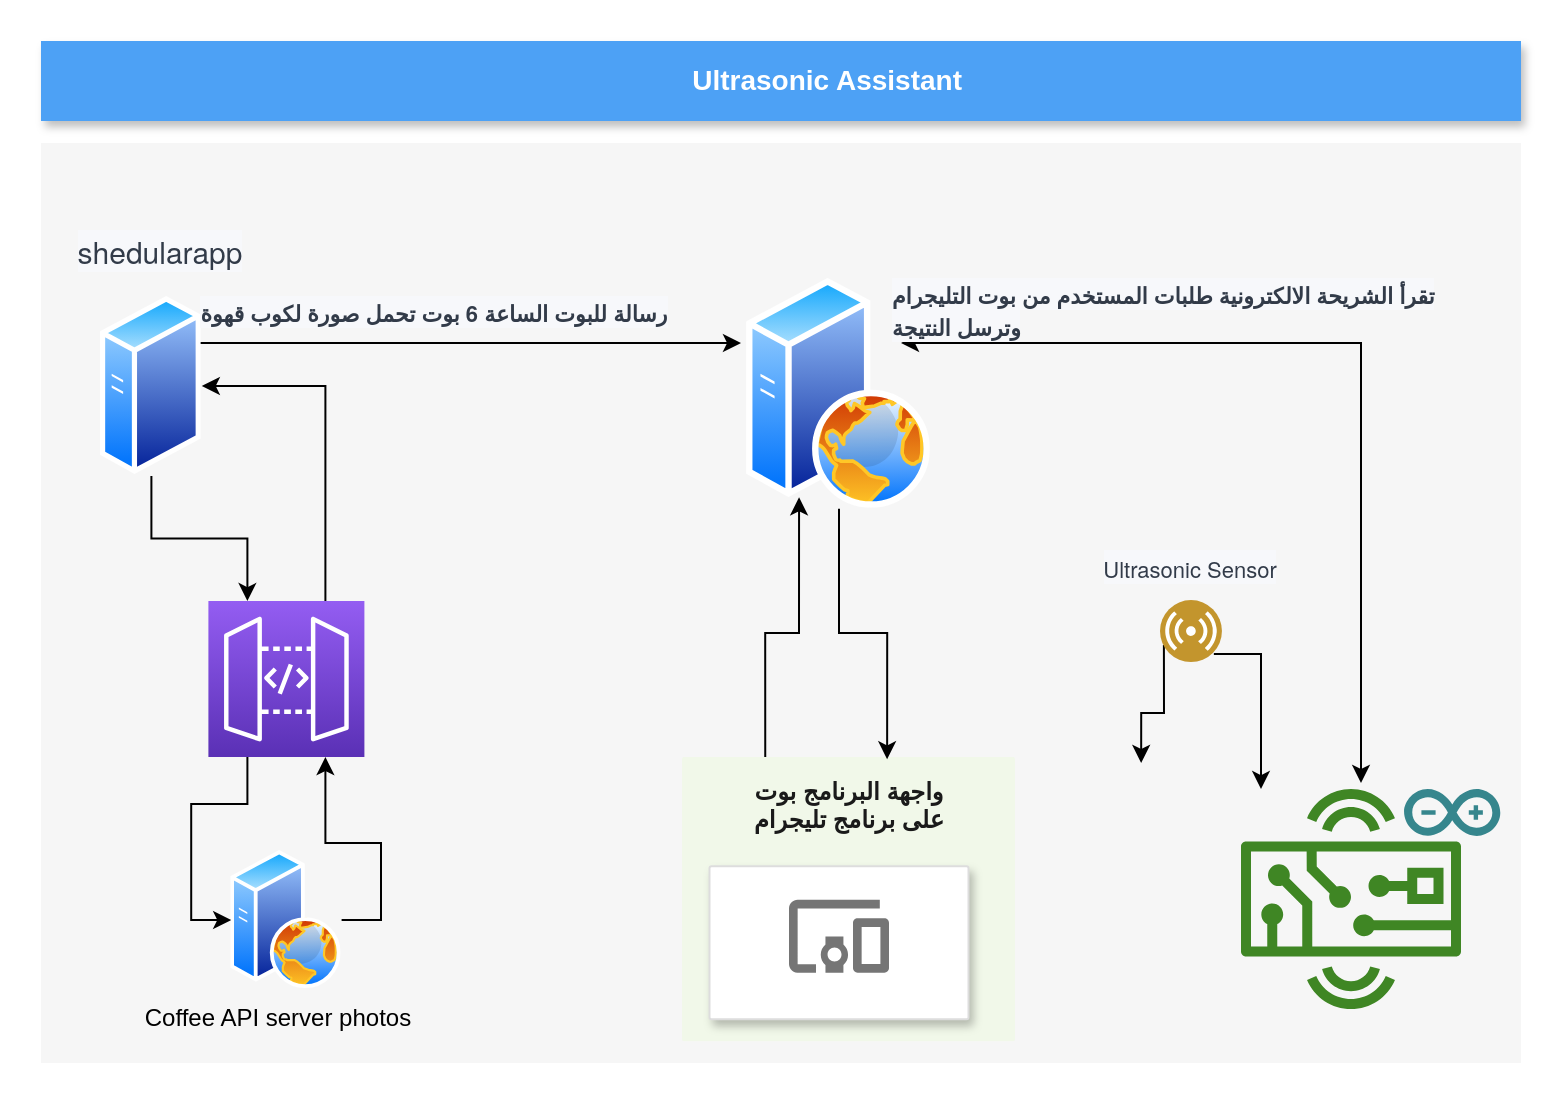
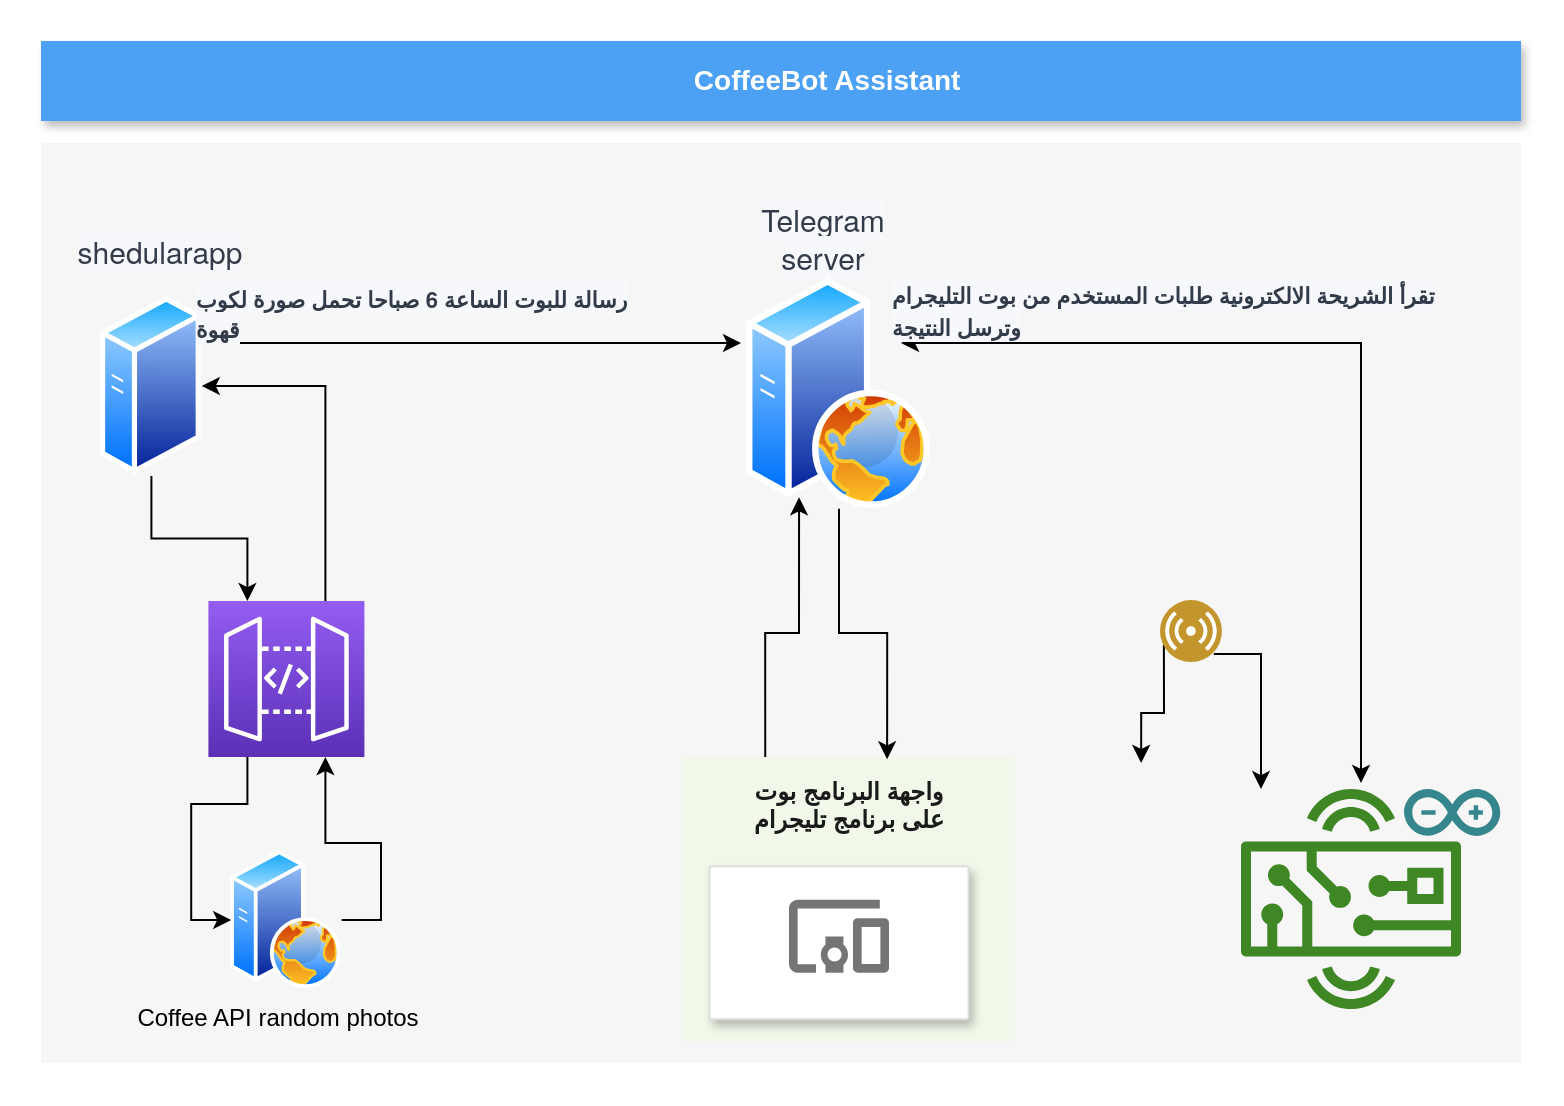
- <mxCell id="36" value="&lt;b&gt;Ultrasonic Assistant&amp;nbsp;&lt;/b&gt;" style="fillColor=#4DA1F5;strokeColor=none;shadow=1;gradientColor=none;fontSize=14;align=center;spacingLeft=50;fontColor=#ffffff;html=1;" parent="1" vertex="1"><mxGeometry x="20" y="20" width="740" height="40" as="geometry" /></mxCell>
+ <mxCell id="36" value="&lt;b&gt;CoffeeBot Assistant&amp;nbsp;&lt;/b&gt;" style="fillColor=#4DA1F5;strokeColor=none;shadow=1;gradientColor=none;fontSize=14;align=center;spacingLeft=50;fontColor=#ffffff;html=1;" parent="1" vertex="1"><mxGeometry x="20" y="20" width="740" height="40" as="geometry" /></mxCell>
+ <mxCell id="18" value="&lt;span style=&quot;color: rgb(50, 59, 73); font-family: salesforce-sans, &amp;quot;Helvetica Neue&amp;quot;, helvetica, arial, sans-serif; font-size: 15px; text-align: start; background-color: rgb(247, 248, 251);&quot;&gt;Telegram server&lt;/span&gt;" style="text;html=1;strokeColor=none;fillColor=none;align=center;verticalAlign=middle;whiteSpace=wrap;rounded=0;" vertex="1" parent="2"><mxGeometry x="353.04" y="31.26" width="76.96" height="32.78" as="geometry" /></mxCell>
- <mxCell id="22" value="&lt;div style=&quot;text-align: start;&quot;&gt;&lt;font size=&quot;1&quot; face=&quot;salesforce-sans, Helvetica Neue, helvetica, arial, sans-serif&quot; color=&quot;#323b49&quot;&gt;&lt;span style=&quot;background-color: rgb(247, 248, 251); font-size: 11px;&quot;&gt;&lt;b&gt;رسالة للبوت الساعة 6 بوت تحمل صورة لكوب قهوة&lt;/b&gt;&lt;/span&gt;&lt;/font&gt;&lt;/div&gt;" style="text;html=1;strokeColor=none;fillColor=none;align=center;verticalAlign=middle;whiteSpace=wrap;rounded=0;" vertex="1" parent="2"><mxGeometry x="76.7" y="69.95" width="240" height="32.78" as="geometry" /></mxCell>
+ <mxCell id="22" value="&lt;div style=&quot;text-align: start;&quot;&gt;&lt;font size=&quot;1&quot; face=&quot;salesforce-sans, Helvetica Neue, helvetica, arial, sans-serif&quot; color=&quot;#323b49&quot;&gt;&lt;span style=&quot;background-color: rgb(247, 248, 251); font-size: 11px;&quot;&gt;&lt;b&gt;رسالة للبوت الساعة 6 صباحا تحمل صورة لكوب قهوة&lt;/b&gt;&lt;/span&gt;&lt;/font&gt;&lt;/div&gt;" style="text;html=1;strokeColor=none;fillColor=none;align=center;verticalAlign=middle;whiteSpace=wrap;rounded=0;" vertex="1" parent="2"><mxGeometry x="76.7" y="69.95" width="240" height="32.78" as="geometry" /></mxCell>
- <mxCell id="29" value="&lt;span style=&quot;color: rgb(50, 59, 73); font-family: salesforce-sans, &amp;quot;Helvetica Neue&amp;quot;, helvetica, arial, sans-serif; text-align: start; background-color: rgb(247, 248, 251);&quot;&gt;&lt;font style=&quot;font-size: 11px;&quot;&gt;Ultrasonic Sensor&lt;/font&gt;&lt;/span&gt;" style="text;html=1;strokeColor=none;fillColor=none;align=center;verticalAlign=middle;whiteSpace=wrap;rounded=0;" vertex="1" parent="2"><mxGeometry x="525.48" y="196.25" width="100" height="32.78" as="geometry" /></mxCell>
- <mxCell id="14" value="Coffee API server photos" style="text;html=1;strokeColor=none;fillColor=none;align=center;verticalAlign=middle;whiteSpace=wrap;rounded=0;" vertex="1" parent="2"><mxGeometry x="38.7" y="421.758" width="160" height="32.779" as="geometry" /></mxCell>
+ <mxCell id="14" value="Coffee API random photos" style="text;html=1;strokeColor=none;fillColor=none;align=center;verticalAlign=middle;whiteSpace=wrap;rounded=0;" vertex="1" parent="2"><mxGeometry x="38.7" y="421.758" width="160" height="32.779" as="geometry" /></mxCell>
